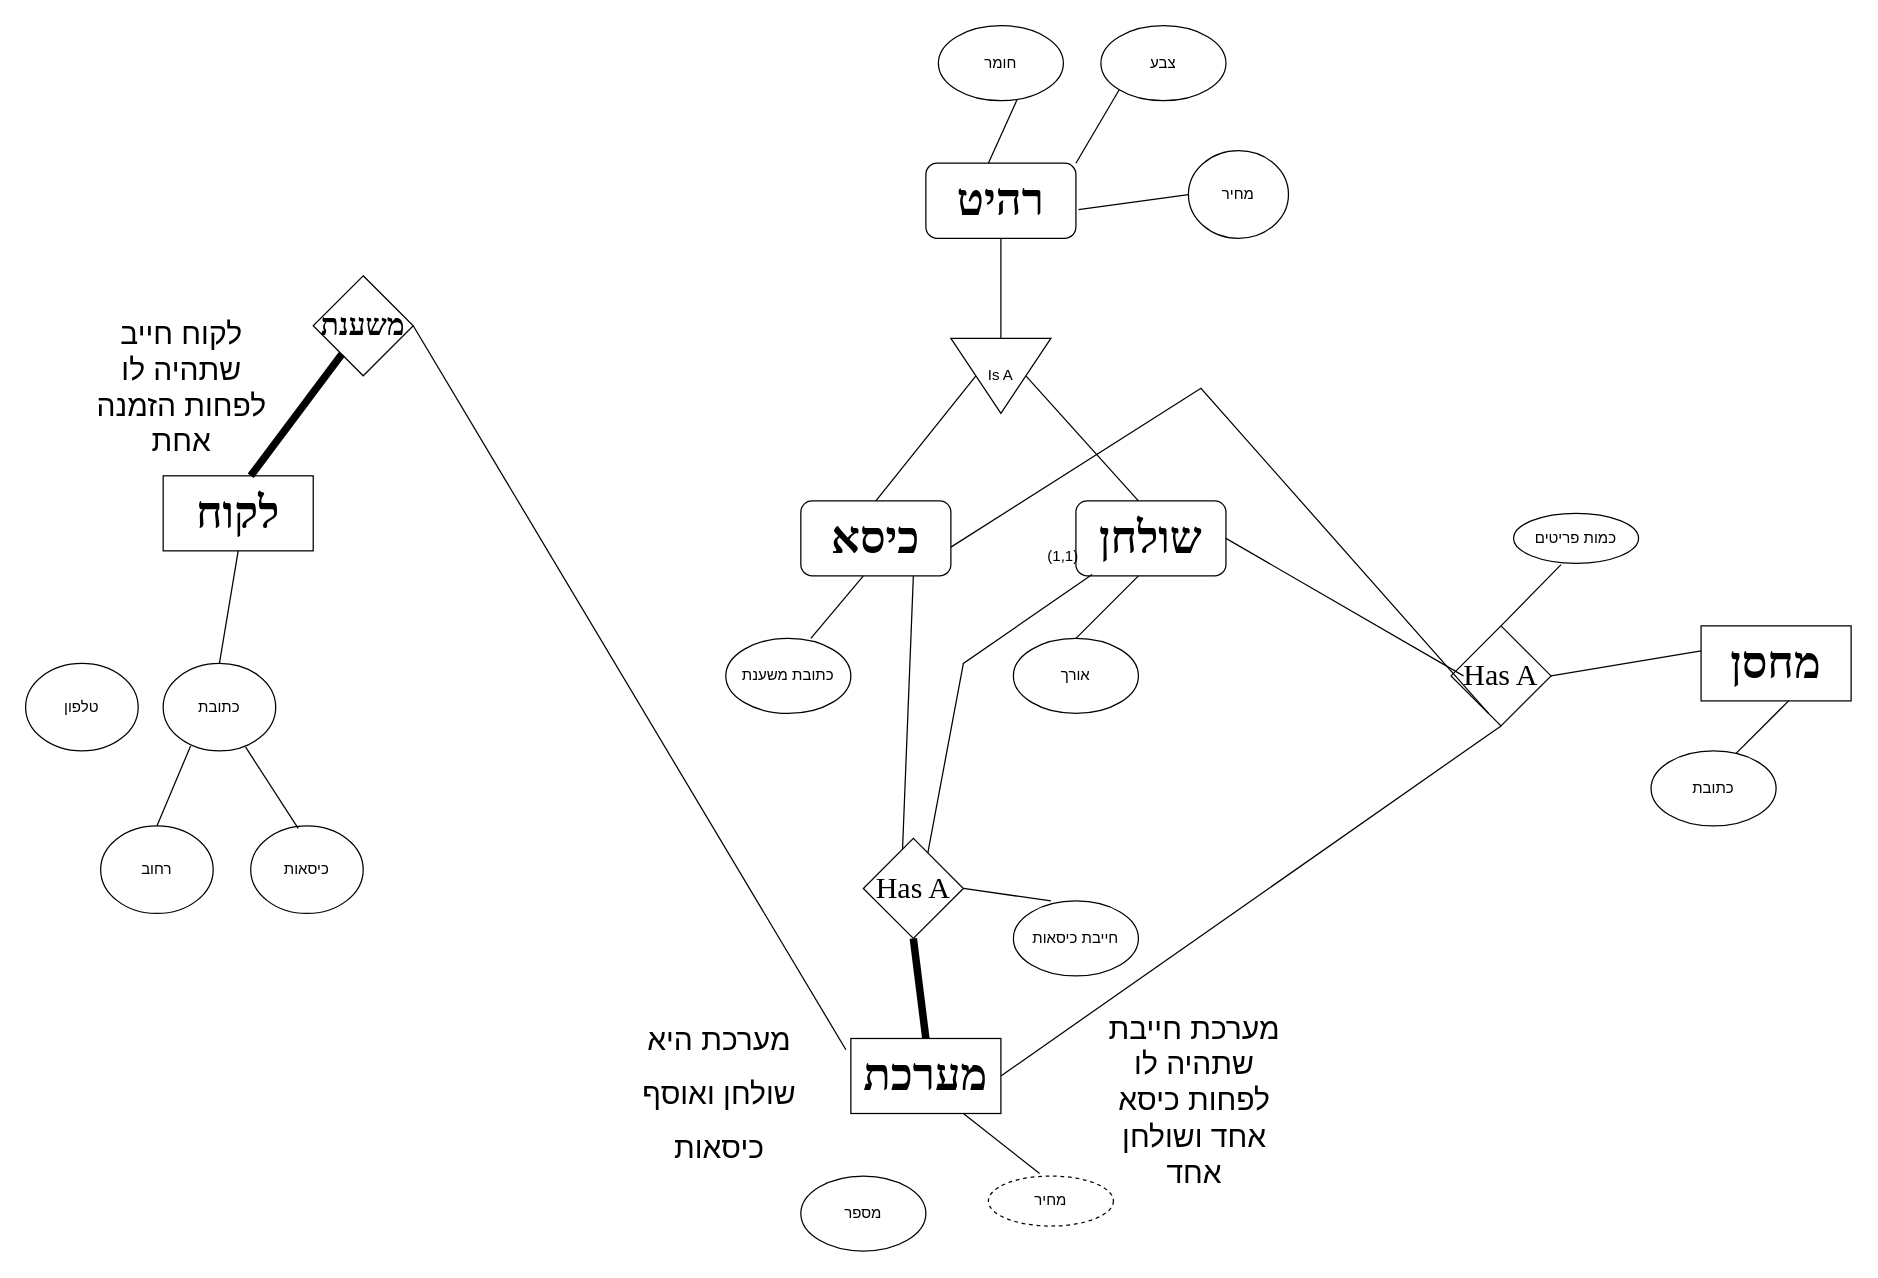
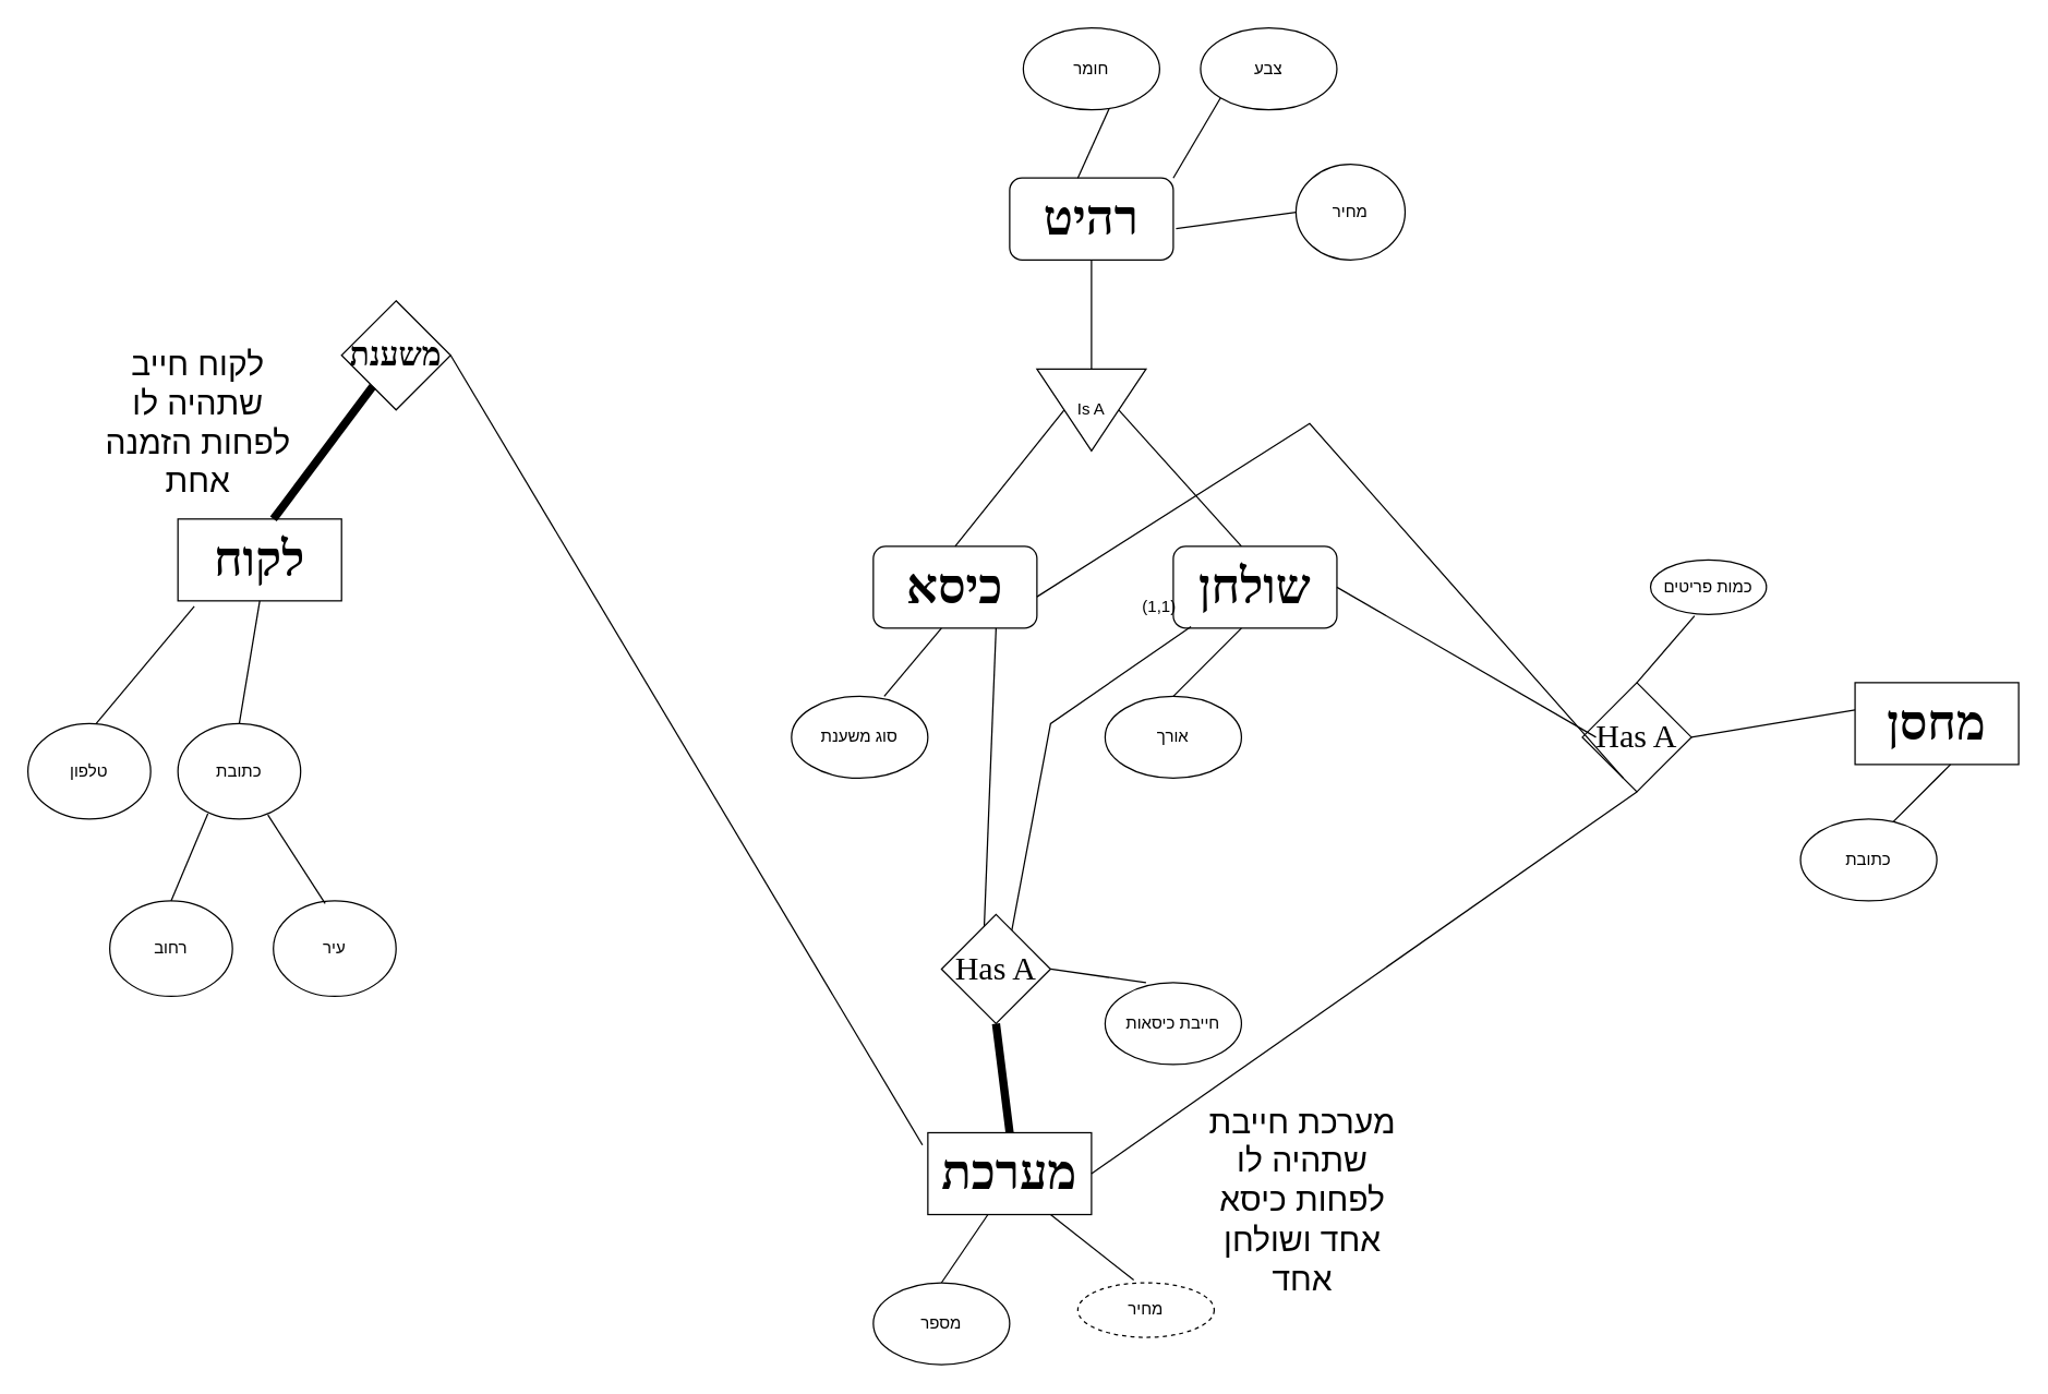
- <mxCell id="50" value="&lt;div&gt;כמות פריטים&lt;/div&gt;" style="ellipse;whiteSpace=wrap;html=1;align=center;" vertex="1" parent="1"><mxGeometry x="1210" y="410" width="100" height="40" as="geometry" /></mxCell>
+ <mxCell id="50" value="&lt;div&gt;כמות פריטים&lt;/div&gt;" style="ellipse;whiteSpace=wrap;html=1;align=center;" vertex="1" parent="1"><mxGeometry x="1210" y="410" width="85" height="40" as="geometry" /></mxCell>
+ <mxCell id="51" value="" style="endArrow=none;html=1;rounded=0;entryX=0.1;entryY=1.067;entryDx=0;entryDy=0;entryPerimeter=0;exitX=0.556;exitY=0;exitDx=0;exitDy=0;exitPerimeter=0;" edge="1" parent="1" source="28" target="27"><mxGeometry width="50" height="50" relative="1" as="geometry"><mxPoint x="70" y="530" as="sourcePoint" /><mxPoint x="120" y="480" as="targetPoint" /></mxGeometry></mxCell>
- <mxCell id="13" value="כתובת משענת" style="ellipse;whiteSpace=wrap;html=1;" vertex="1" parent="1"><mxGeometry x="580" y="510" width="100" height="60" as="geometry" /></mxCell>
+ <mxCell id="13" value="סוג משענת" style="ellipse;whiteSpace=wrap;html=1;" vertex="1" parent="1"><mxGeometry x="580" y="510" width="100" height="60" as="geometry" /></mxCell>
- <mxCell id="31" value="כיסאות" style="ellipse;whiteSpace=wrap;html=1;" vertex="1" parent="1"><mxGeometry x="200" y="660" width="90" height="70" as="geometry" /></mxCell>
+ <mxCell id="31" value="עיר" style="ellipse;whiteSpace=wrap;html=1;" vertex="1" parent="1"><mxGeometry x="200" y="660" width="90" height="70" as="geometry" /></mxCell>
- <mxCell id="54" value="&lt;font style=&quot;font-size: 36px;&quot;&gt;&lt;font style=&quot;font-size: 24px;&quot;&gt;מערכת היא שולחן ואוסף כיסאות&lt;/font&gt;&lt;br&gt;&lt;/font&gt;" style="text;html=1;align=center;verticalAlign=middle;whiteSpace=wrap;rounded=0;" vertex="1" parent="1"><mxGeometry x="500" y="810" width="150" height="120" as="geometry" /></mxCell>
+ <mxCell id="25" value="" style="endArrow=none;html=1;rounded=0;entryX=0.367;entryY=1;entryDx=0;entryDy=0;entryPerimeter=0;exitX=0.5;exitY=0;exitDx=0;exitDy=0;" edge="1" parent="1" source="24" target="23"><mxGeometry width="50" height="50" relative="1" as="geometry"><mxPoint x="680" y="940" as="sourcePoint" /><mxPoint x="730" y="890" as="targetPoint" /></mxGeometry></mxCell>
